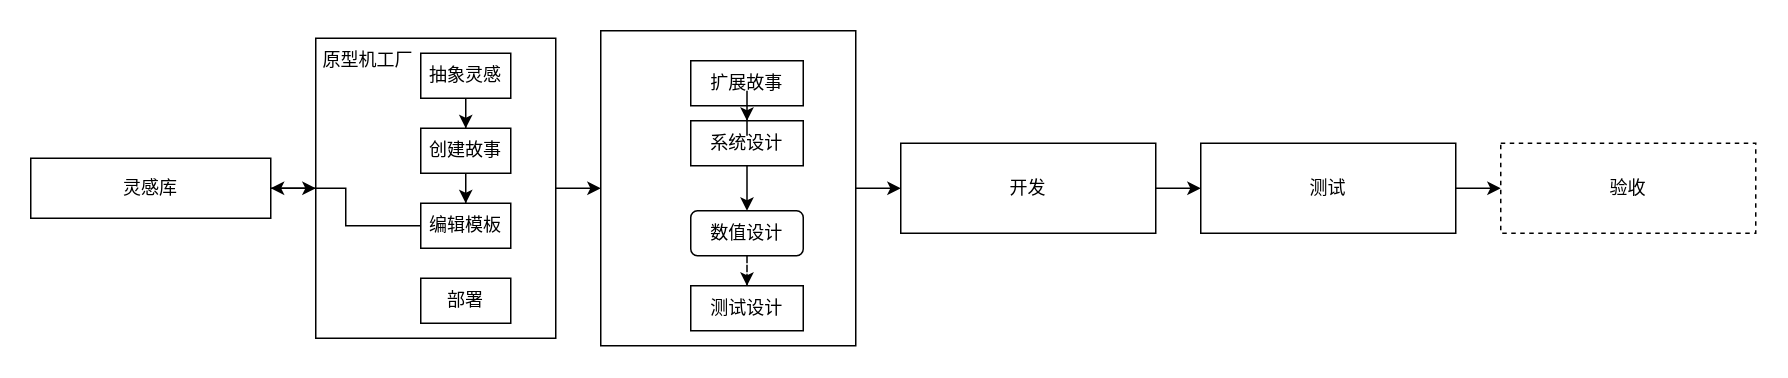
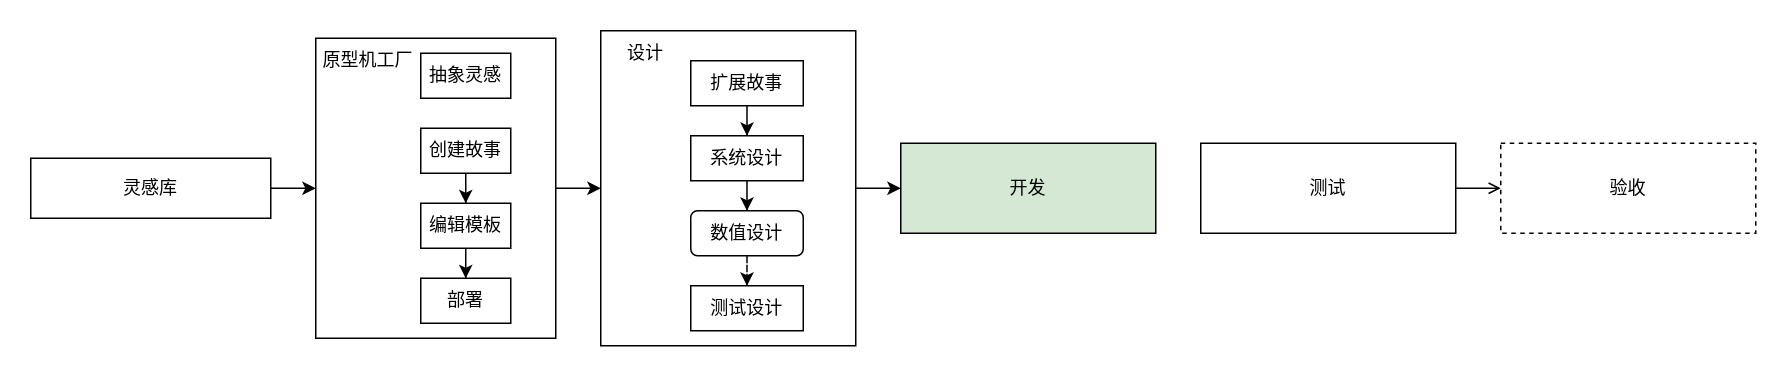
+ <mxCell id="24" value="设计" style="text;html=1;strokeColor=none;fillColor=none;align=center;verticalAlign=middle;whiteSpace=wrap;rounded=0;" vertex="1" parent="22"><mxGeometry width="60" height="30" as="geometry" /></mxCell>
- <mxCell id="17" value="" style="edgeStyle=orthogonalEdgeStyle;rounded=0;orthogonalLoop=1;jettySize=auto;html=1;" edge="1" parent="13" source="15" target="16"><mxGeometry relative="1" as="geometry" /></mxCell>
- <mxCell id="26" value="系统设计" style="rounded=0;whiteSpace=wrap;html=1;" vertex="1" parent="22"><mxGeometry x="60" y="60" width="75" height="30" as="geometry" /></mxCell>
+ <mxCell id="26" value="系统设计" style="rounded=0;whiteSpace=wrap;html=1;" vertex="1" parent="22"><mxGeometry x="60" y="70" width="75" height="30" as="geometry" /></mxCell>
- <mxCell id="7" value="开发" style="whiteSpace=wrap;html=1;rounded=0;" vertex="1" parent="1"><mxGeometry x="600" y="95" width="170" height="60" as="geometry" /></mxCell>
+ <mxCell id="7" value="开发" style="whiteSpace=wrap;html=1;rounded=0;fillColor=#d5e8d4;" vertex="1" parent="1"><mxGeometry x="600" y="95" width="170" height="60" as="geometry" /></mxCell>
- <mxCell id="6" value="" style="edgeStyle=orthogonalEdgeStyle;rounded=0;orthogonalLoop=1;jettySize=auto;html=1;" edge="1" parent="1" source="7" target="9"><mxGeometry relative="1" as="geometry" /></mxCell>
- <mxCell id="8" value="" style="edgeStyle=orthogonalEdgeStyle;rounded=0;orthogonalLoop=1;jettySize=auto;html=1;" edge="1" parent="1" source="9" target="10"><mxGeometry relative="1" as="geometry" /></mxCell>
+ <mxCell id="8" value="" style="edgeStyle=orthogonalEdgeStyle;rounded=0;orthogonalLoop=1;jettySize=auto;html=1;endArrow=open;" edge="1" parent="1" source="9" target="10"><mxGeometry relative="1" as="geometry" /></mxCell>
- <mxCell id="21" value="" style="edgeStyle=orthogonalEdgeStyle;rounded=0;orthogonalLoop=1;jettySize=auto;html=1;" edge="1" parent="13" source="18" target="3"><mxGeometry relative="1" as="geometry" /></mxCell>
+ <mxCell id="21" value="" style="edgeStyle=orthogonalEdgeStyle;rounded=0;orthogonalLoop=1;jettySize=auto;html=1;" edge="1" parent="13" source="18" target="20"><mxGeometry relative="1" as="geometry" /></mxCell>
